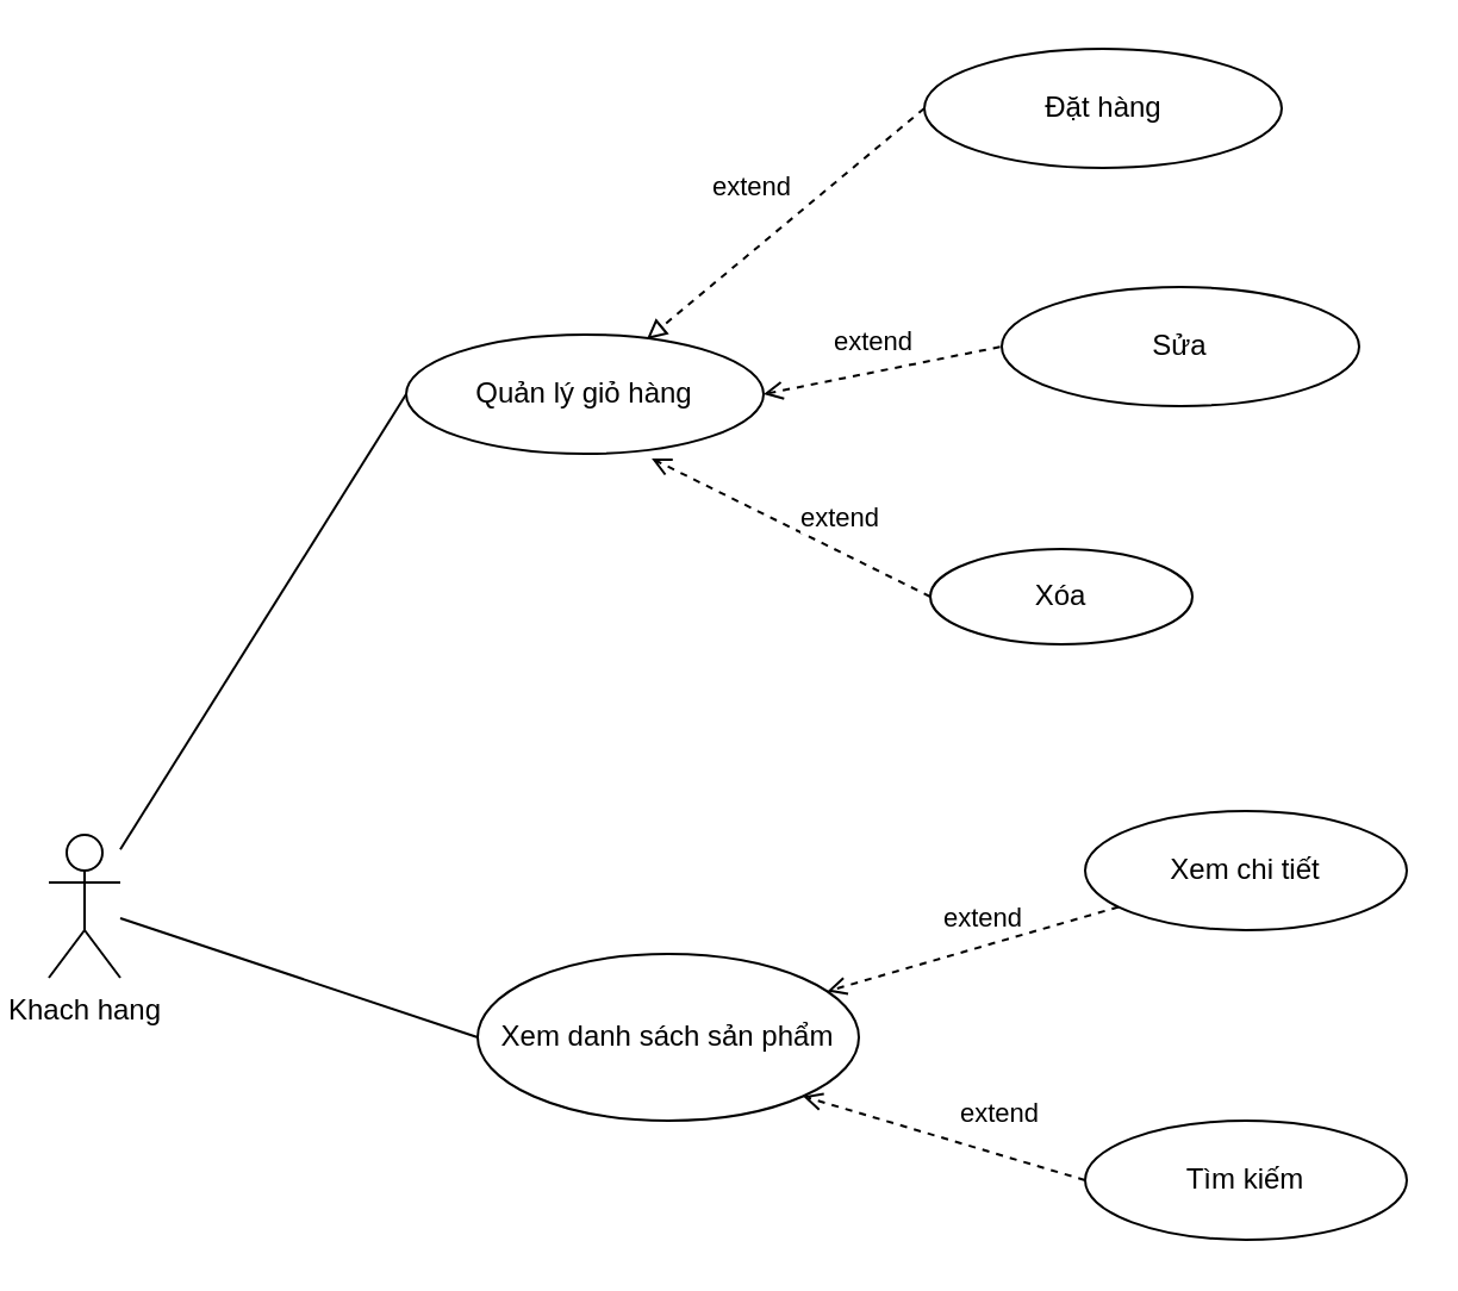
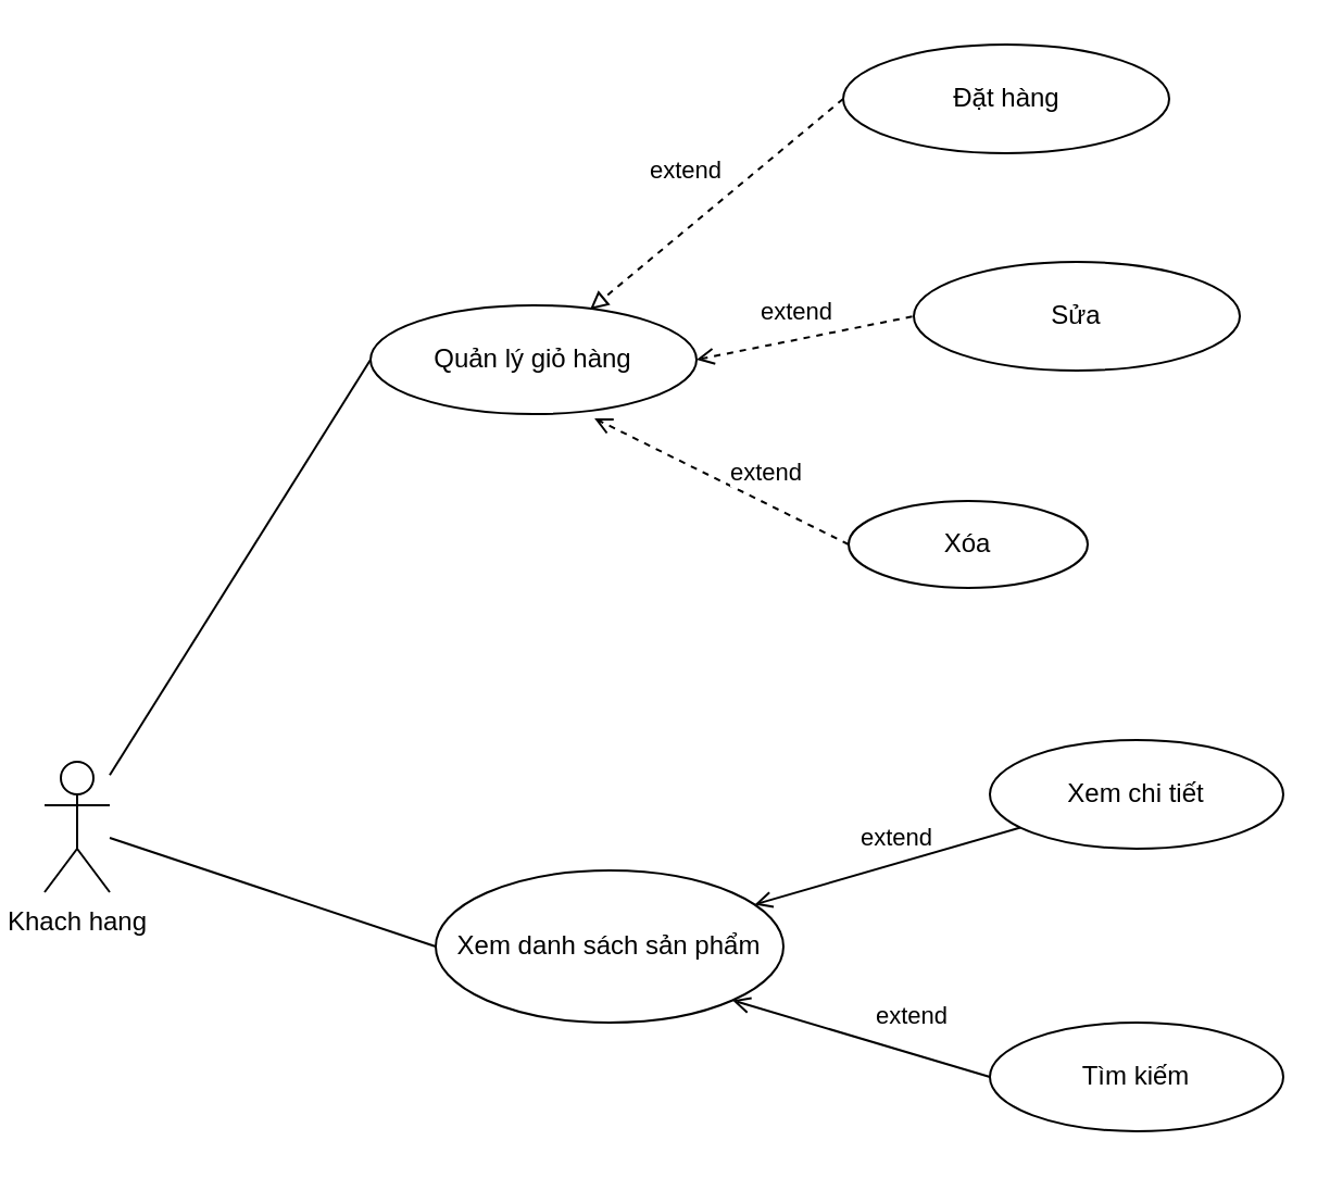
- <mxCell id="13" style="rounded=0;orthogonalLoop=1;jettySize=auto;html=1;dashed=1;endArrow=open;endFill=0;" edge="1" parent="1" source="15" target="8"><mxGeometry relative="1" as="geometry" /></mxCell>
+ <mxCell id="13" style="rounded=0;orthogonalLoop=1;jettySize=auto;html=1;dashed=0;endArrow=open;endFill=0;" edge="1" parent="1" source="15" target="8"><mxGeometry relative="1" as="geometry" /></mxCell>
- <mxCell id="17" style="rounded=0;orthogonalLoop=1;jettySize=auto;html=1;entryX=1;entryY=1;entryDx=0;entryDy=0;dashed=1;endArrow=open;endFill=0;exitX=0;exitY=0.5;exitDx=0;exitDy=0;" edge="1" parent="1" source="16" target="8"><mxGeometry relative="1" as="geometry"><mxPoint x="465" y="435" as="sourcePoint" /><mxPoint x="370" y="435" as="targetPoint" /></mxGeometry></mxCell>
+ <mxCell id="17" style="rounded=0;orthogonalLoop=1;jettySize=auto;html=1;entryX=1;entryY=1;entryDx=0;entryDy=0;dashed=0;endArrow=open;endFill=0;exitX=0;exitY=0.5;exitDx=0;exitDy=0;" edge="1" parent="1" source="16" target="8"><mxGeometry relative="1" as="geometry"><mxPoint x="465" y="435" as="sourcePoint" /><mxPoint x="370" y="435" as="targetPoint" /></mxGeometry></mxCell>
